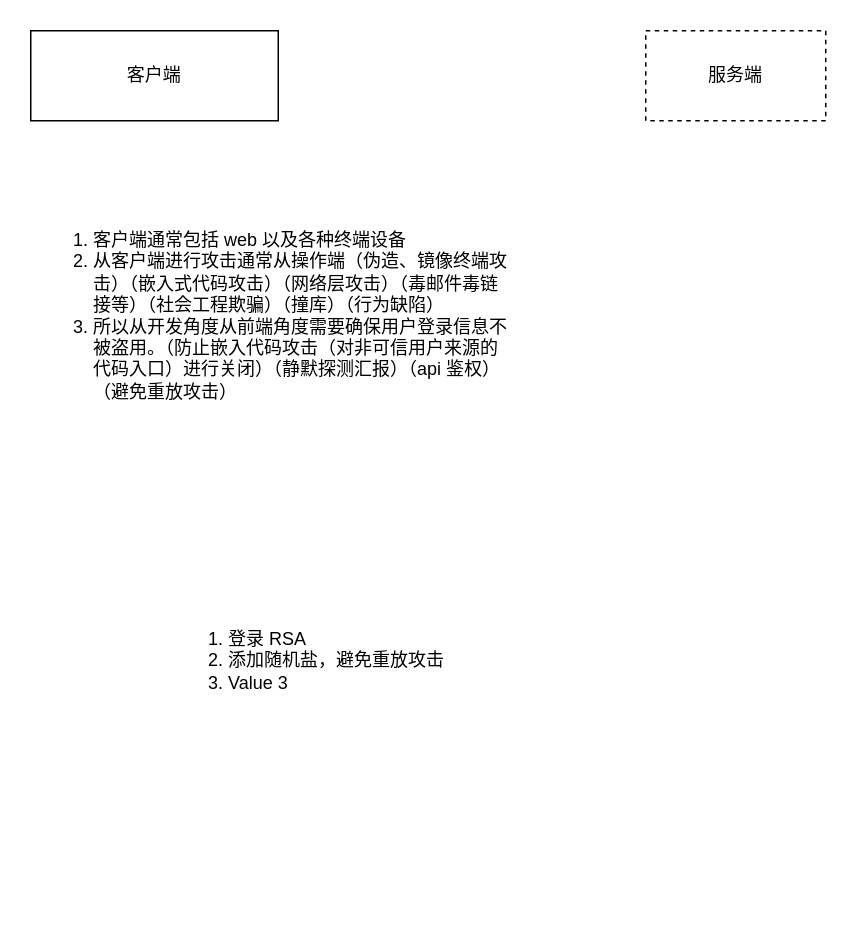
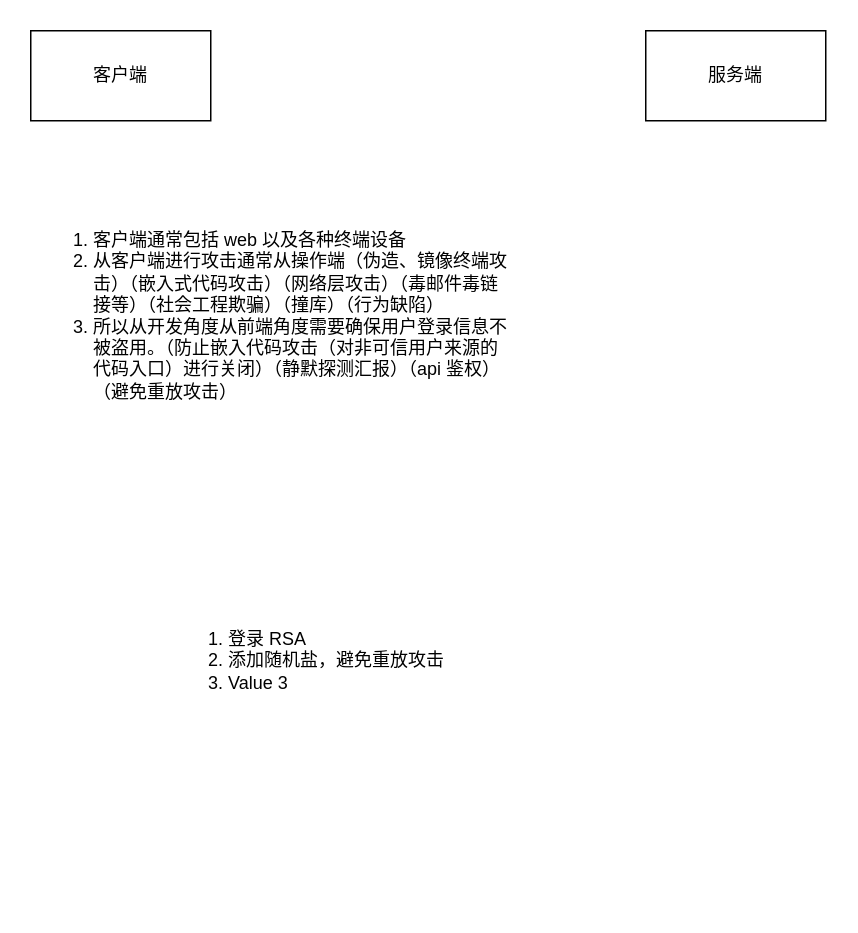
- <mxCell id="2" value="客户端" style="rounded=0;whiteSpace=wrap;html=1;" vertex="1" parent="1"><mxGeometry x="20" y="20" width="165" height="60" as="geometry" /></mxCell>
+ <mxCell id="2" value="客户端" style="rounded=0;whiteSpace=wrap;html=1;" vertex="1" parent="1"><mxGeometry x="20" y="20" width="120" height="60" as="geometry" /></mxCell>
- <mxCell id="3" value="服务端" style="rounded=0;whiteSpace=wrap;html=1;dashed=1;" vertex="1" parent="1"><mxGeometry x="430" y="20" width="120" height="60" as="geometry" /></mxCell>
+ <mxCell id="3" value="服务端" style="rounded=0;whiteSpace=wrap;html=1;" vertex="1" parent="1"><mxGeometry x="430" y="20" width="120" height="60" as="geometry" /></mxCell>
